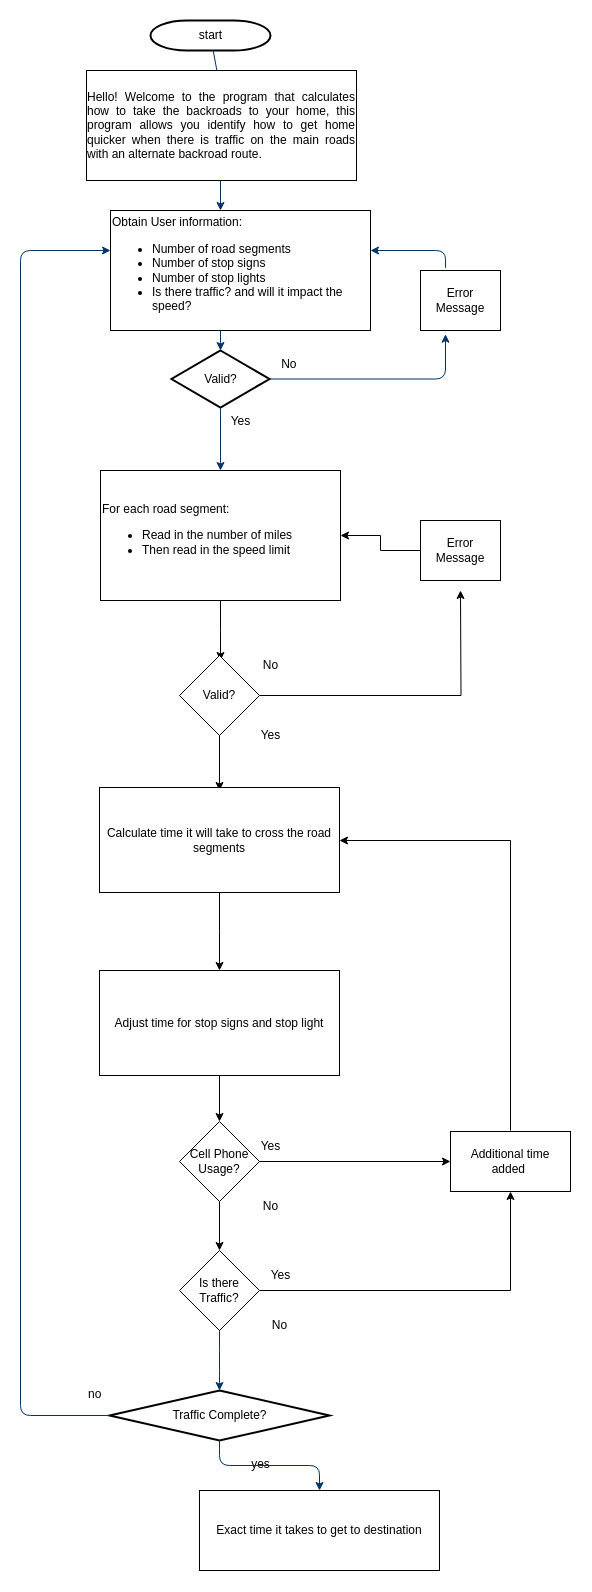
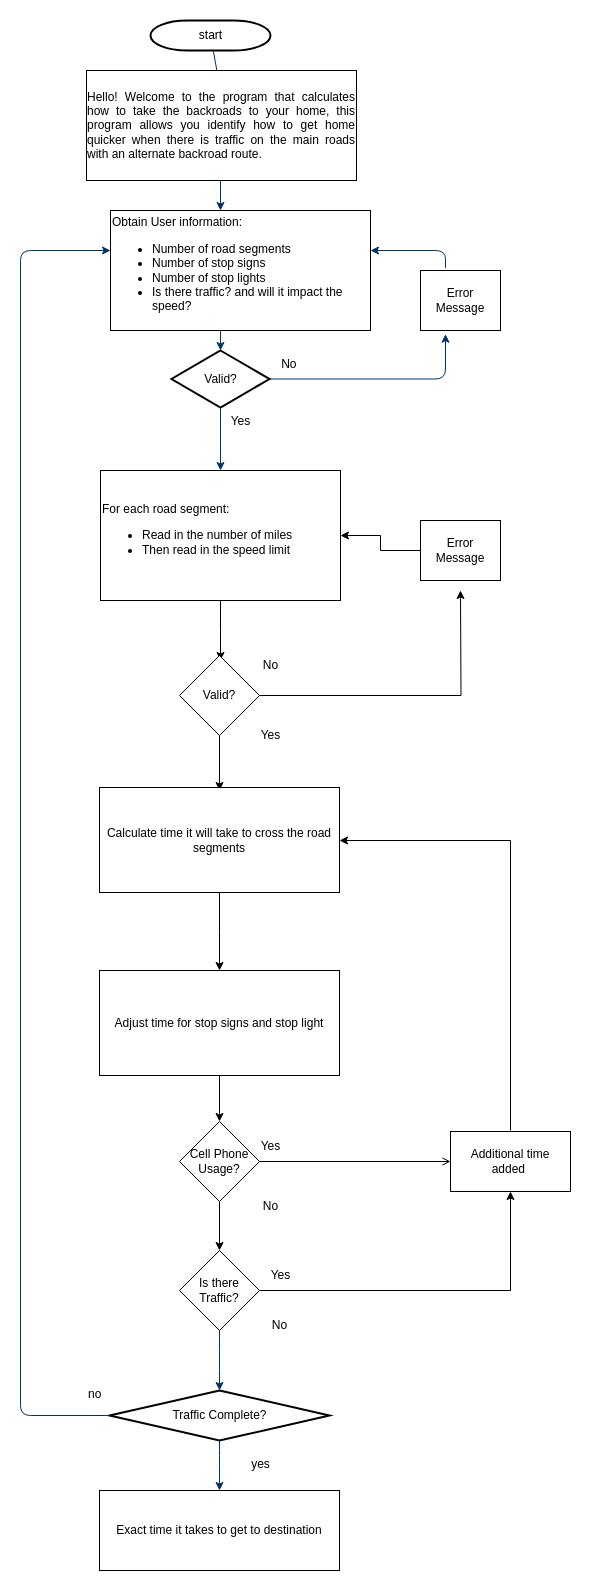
- <mxCell id="33" value="" style="edgeStyle=orthogonalEdgeStyle;rounded=0;orthogonalLoop=1;jettySize=auto;html=1;entryX=0;entryY=0.5;entryDx=0;entryDy=0;" edge="1" parent="1" source="35" target="38"><mxGeometry relative="1" as="geometry"><mxPoint x="450" y="1298" as="targetPoint" /></mxGeometry></mxCell>
+ <mxCell id="33" value="" style="edgeStyle=orthogonalEdgeStyle;rounded=0;orthogonalLoop=1;jettySize=auto;html=1;entryX=0;entryY=0.5;entryDx=0;entryDy=0;endArrow=open;" edge="1" parent="1" source="35" target="38"><mxGeometry relative="1" as="geometry"><mxPoint x="450" y="1298" as="targetPoint" /></mxGeometry></mxCell>
- <mxCell id="45" value="Exact time it takes to get to destination" style="rounded=0;whiteSpace=wrap;html=1;" vertex="1" parent="1"><mxGeometry x="199" y="1490" width="240" height="80" as="geometry" /></mxCell>
+ <mxCell id="45" value="Exact time it takes to get to destination" style="rounded=0;whiteSpace=wrap;html=1;" vertex="1" parent="1"><mxGeometry x="99" y="1490" width="240" height="80" as="geometry" /></mxCell>
